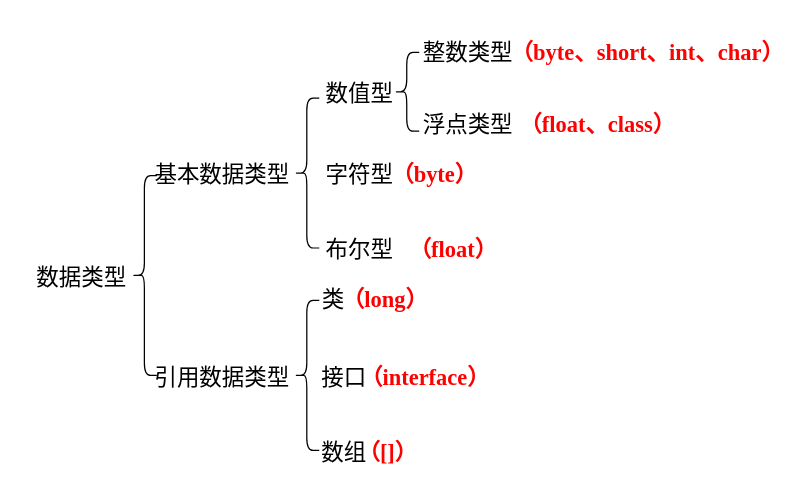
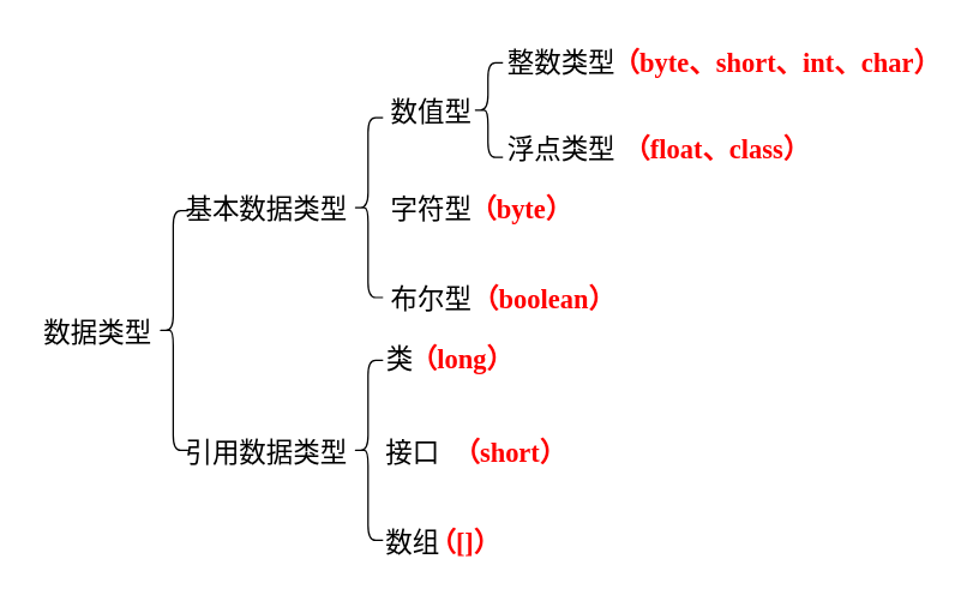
- <mxCell id="20" value="（float）" style="text;align=center;verticalAlign=middle;rounded=0;fontFamily=OPPO Sans;fontSize=18;labelBackgroundColor=none;fillColor=none;strokeColor=none;fontStyle=1;fontColor=#FF0000;" vertex="1" parent="1"><mxGeometry x="320" y="178" width="85" height="40" as="geometry" /></mxCell>
+ <mxCell id="20" value="（boolean）" style="text;align=center;verticalAlign=middle;rounded=0;fontFamily=OPPO Sans;fontSize=18;labelBackgroundColor=none;fillColor=none;strokeColor=none;fontStyle=1;fontColor=#FF0000;" vertex="1" parent="1"><mxGeometry x="320" y="178" width="85" height="40" as="geometry" /></mxCell>
- <mxCell id="22" value="（interface）" style="text;align=center;verticalAlign=middle;rounded=0;fontFamily=OPPO Sans;fontSize=18;labelBackgroundColor=none;fillColor=none;strokeColor=none;fontStyle=1;fontColor=#FF0000;" vertex="1" parent="1"><mxGeometry x="295" y="285" width="90" height="30" as="geometry" /></mxCell>
+ <mxCell id="22" value="（short）" style="text;align=center;verticalAlign=middle;rounded=0;fontFamily=OPPO Sans;fontSize=18;labelBackgroundColor=none;fillColor=none;strokeColor=none;fontStyle=1;fontColor=#FF0000;" vertex="1" parent="1"><mxGeometry x="295" y="285" width="90" height="30" as="geometry" /></mxCell>
